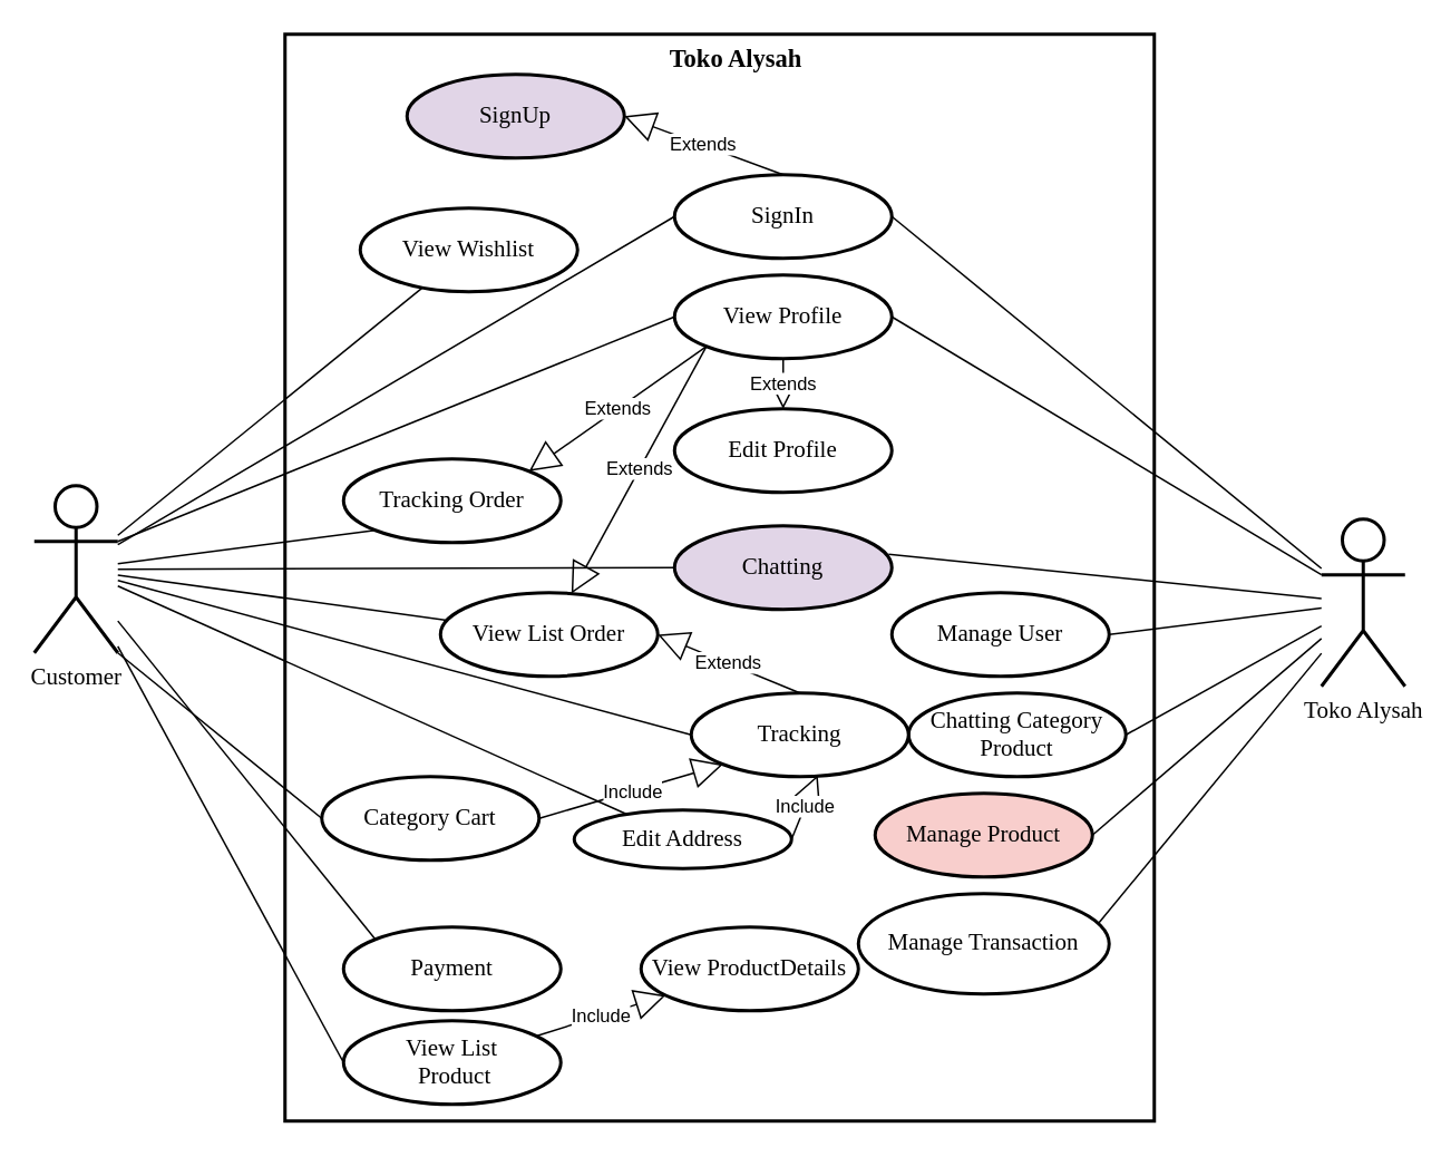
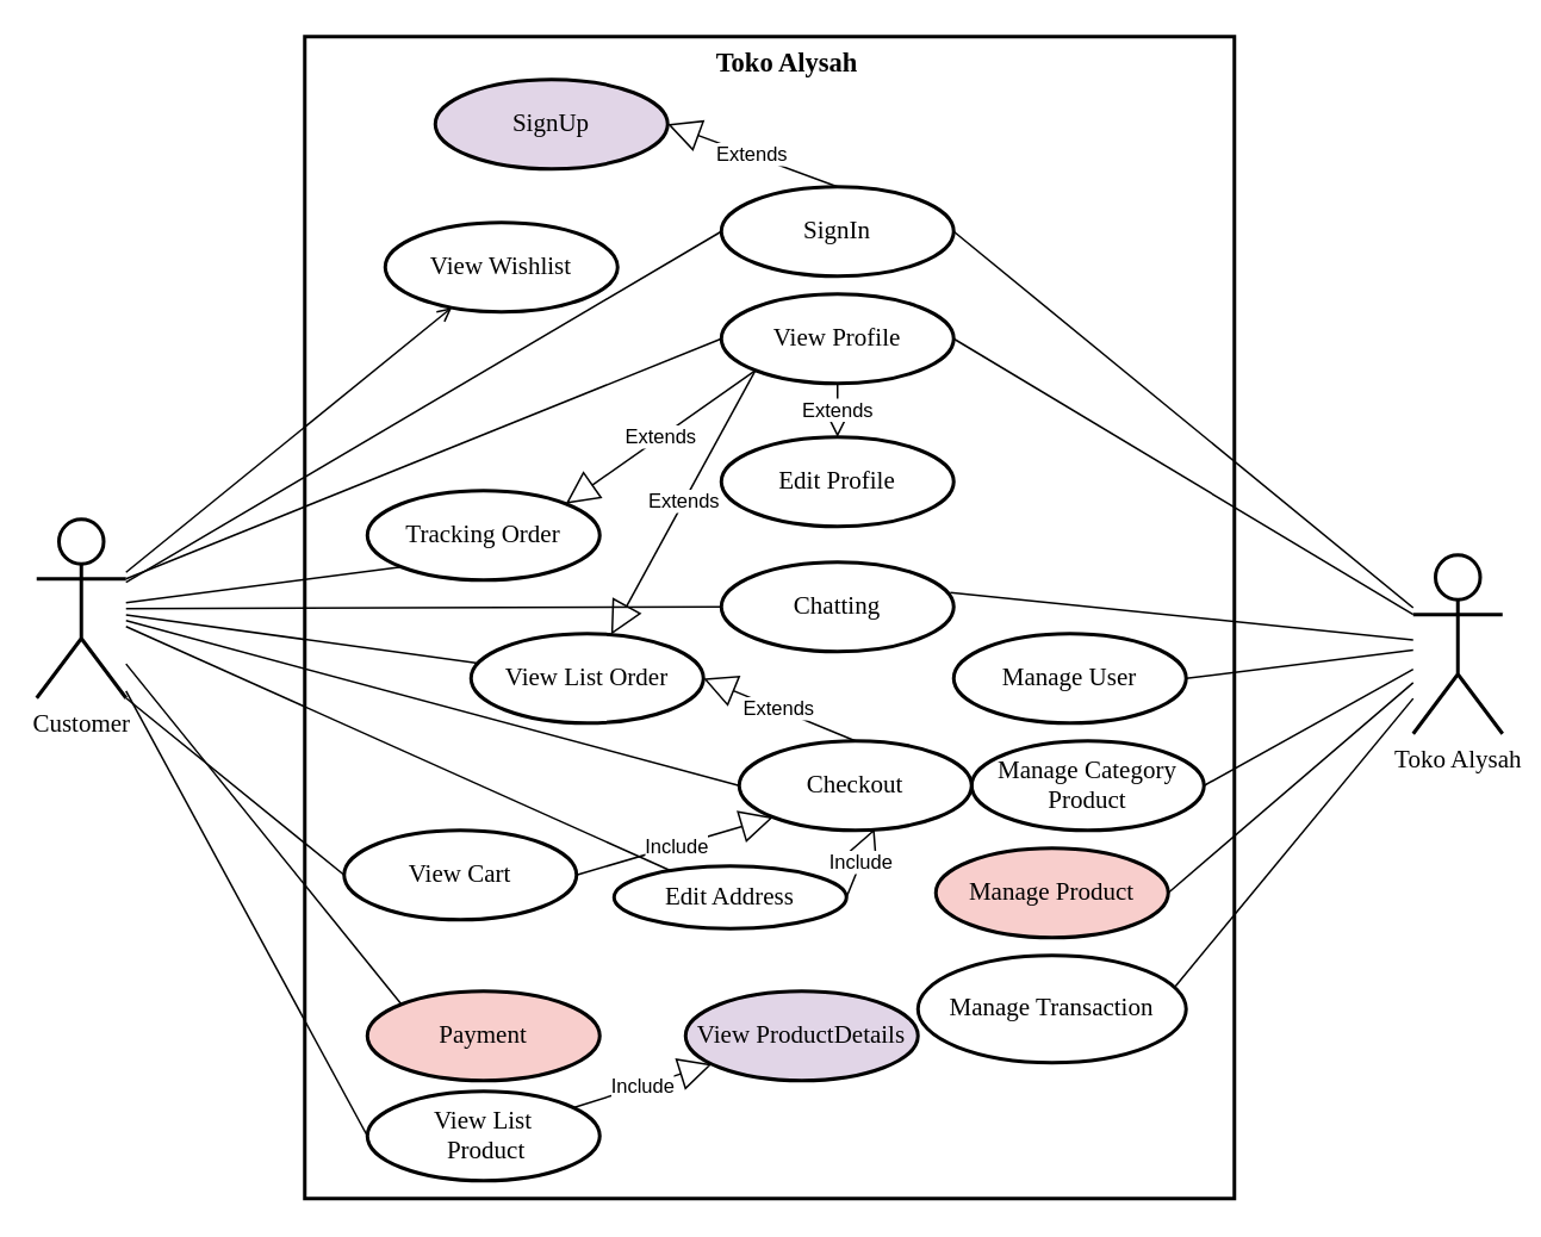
- <mxCell id="48" style="edgeStyle=none;rounded=0;orthogonalLoop=1;jettySize=auto;html=1;fontFamily=Times New Roman;fontSize=15;endArrow=none;endFill=0;" edge="1" parent="1" source="2" target="45"><mxGeometry relative="1" as="geometry"><mxPoint x="400" y="135" as="targetPoint" /><Array as="points" /><mxPoint x="80" y="334.42" as="sourcePoint" /></mxGeometry></mxCell>
+ <mxCell id="48" style="edgeStyle=none;rounded=0;orthogonalLoop=1;jettySize=auto;html=1;fontFamily=Times New Roman;fontSize=15;endArrow=open;endFill=0;" edge="1" parent="1" source="2" target="45"><mxGeometry relative="1" as="geometry"><mxPoint x="400" y="135" as="targetPoint" /><Array as="points" /><mxPoint x="80" y="334.42" as="sourcePoint" /></mxGeometry></mxCell>
- <mxCell id="6" value="Chatting" style="ellipse;whiteSpace=wrap;html=1;fontFamily=Times New Roman;fontSize=14;strokeWidth=2;fillColor=#e1d5e7;" vertex="1" parent="1"><mxGeometry x="403" y="314" width="130" height="50" as="geometry" /></mxCell>
+ <mxCell id="6" value="Chatting" style="ellipse;whiteSpace=wrap;html=1;fontFamily=Times New Roman;fontSize=14;strokeWidth=2;" vertex="1" parent="1"><mxGeometry x="403" y="314" width="130" height="50" as="geometry" /></mxCell>
- <mxCell id="29" value="Tracking" style="ellipse;whiteSpace=wrap;html=1;fontFamily=Times New Roman;fontSize=14;strokeWidth=2;" vertex="1" parent="1"><mxGeometry x="413" y="414" width="130" height="50" as="geometry" /></mxCell>
+ <mxCell id="29" value="Checkout" style="ellipse;whiteSpace=wrap;html=1;fontFamily=Times New Roman;fontSize=14;strokeWidth=2;" vertex="1" parent="1"><mxGeometry x="413" y="414" width="130" height="50" as="geometry" /></mxCell>
- <mxCell id="20" value="Chatting Category Product" style="ellipse;whiteSpace=wrap;html=1;fontFamily=Times New Roman;fontSize=14;strokeWidth=2;" vertex="1" parent="1"><mxGeometry x="543" y="414" width="130" height="50" as="geometry" /></mxCell>
+ <mxCell id="20" value="Manage Category Product" style="ellipse;whiteSpace=wrap;html=1;fontFamily=Times New Roman;fontSize=14;strokeWidth=2;" vertex="1" parent="1"><mxGeometry x="543" y="414" width="130" height="50" as="geometry" /></mxCell>
- <mxCell id="46" value="Category Cart" style="ellipse;whiteSpace=wrap;html=1;fontFamily=Times New Roman;fontSize=14;strokeWidth=2;" vertex="1" parent="1"><mxGeometry x="192" y="464" width="130" height="50" as="geometry" /></mxCell>
+ <mxCell id="46" value="View Cart" style="ellipse;whiteSpace=wrap;html=1;fontFamily=Times New Roman;fontSize=14;strokeWidth=2;" vertex="1" parent="1"><mxGeometry x="192" y="464" width="130" height="50" as="geometry" /></mxCell>
- <mxCell id="40" value="Payment" style="ellipse;whiteSpace=wrap;html=1;fontFamily=Times New Roman;fontSize=14;strokeWidth=2;" vertex="1" parent="1"><mxGeometry x="205" y="554" width="130" height="50" as="geometry" /></mxCell>
+ <mxCell id="40" value="Payment" style="ellipse;whiteSpace=wrap;html=1;fontFamily=Times New Roman;fontSize=14;strokeWidth=2;fillColor=#f8cecc;" vertex="1" parent="1"><mxGeometry x="205" y="554" width="130" height="50" as="geometry" /></mxCell>
- <mxCell id="25" value="View ProductDetails" style="ellipse;whiteSpace=wrap;html=1;fontFamily=Times New Roman;fontSize=14;strokeWidth=2;" vertex="1" parent="1"><mxGeometry x="383" y="554" width="130" height="50" as="geometry" /></mxCell>
+ <mxCell id="25" value="View ProductDetails" style="ellipse;whiteSpace=wrap;html=1;fontFamily=Times New Roman;fontSize=14;strokeWidth=2;fillColor=#e1d5e7;" vertex="1" parent="1"><mxGeometry x="383" y="554" width="130" height="50" as="geometry" /></mxCell>
